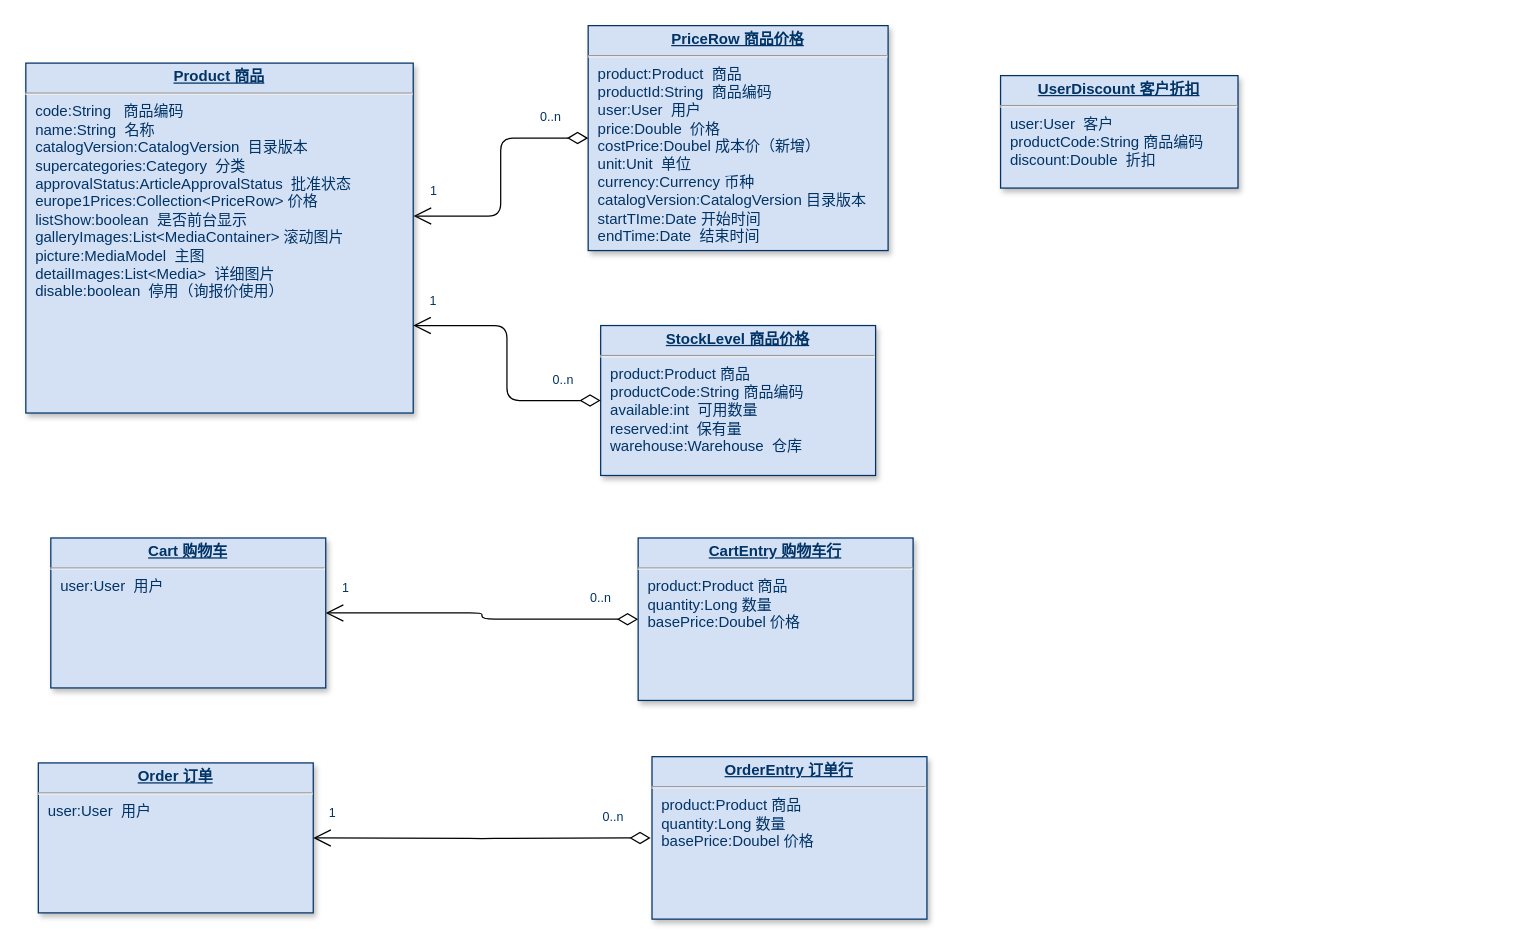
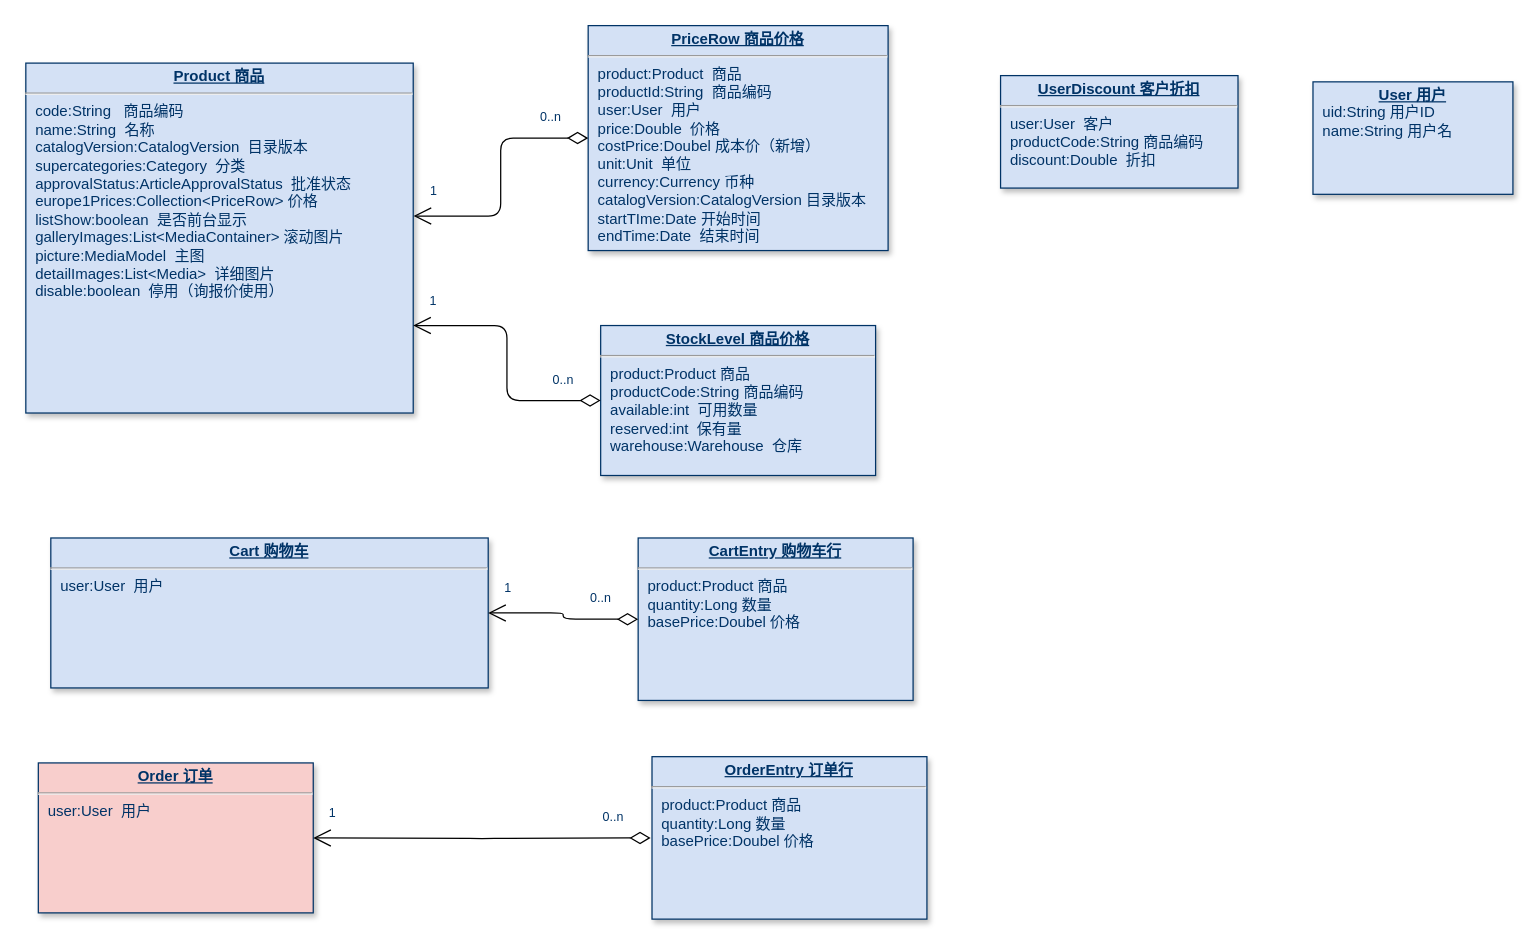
+ <mxCell id="12" value="&lt;p style=&quot;margin: 0px ; margin-top: 4px ; text-align: center ; text-decoration: underline&quot;&gt;&lt;b&gt;User 用户&lt;/b&gt;&lt;/p&gt;&lt;p style=&quot;margin: 0px ; margin-left: 8px&quot;&gt;uid:String 用户ID&lt;/p&gt;&lt;p style=&quot;margin: 0px ; margin-left: 8px&quot;&gt;name:String 用户名&lt;/p&gt;" style="verticalAlign=top;align=left;overflow=fill;fontSize=12;fontFamily=Helvetica;html=1;strokeColor=#003366;shadow=1;fillColor=#D4E1F5;fontColor=#003366" vertex="1" parent="1"><mxGeometry x="1050" y="65" width="160" height="90" as="geometry" /></mxCell>
- <mxCell id="13" value="&lt;p style=&quot;margin: 0px ; margin-top: 4px ; text-align: center ; text-decoration: underline&quot;&gt;&lt;b&gt;Cart 购物车&lt;/b&gt;&lt;/p&gt;&lt;hr&gt;&lt;p style=&quot;margin: 0px ; margin-left: 8px&quot;&gt;user:User&amp;nbsp; 用户&lt;/p&gt;" style="verticalAlign=top;align=left;overflow=fill;fontSize=12;fontFamily=Helvetica;html=1;strokeColor=#003366;shadow=1;fillColor=#D4E1F5;fontColor=#003366" vertex="1" parent="1"><mxGeometry x="40" y="430" width="220" height="120" as="geometry" /></mxCell>
+ <mxCell id="13" value="&lt;p style=&quot;margin: 0px ; margin-top: 4px ; text-align: center ; text-decoration: underline&quot;&gt;&lt;b&gt;Cart 购物车&lt;/b&gt;&lt;/p&gt;&lt;hr&gt;&lt;p style=&quot;margin: 0px ; margin-left: 8px&quot;&gt;user:User&amp;nbsp; 用户&lt;/p&gt;" style="verticalAlign=top;align=left;overflow=fill;fontSize=12;fontFamily=Helvetica;html=1;strokeColor=#003366;shadow=1;fillColor=#D4E1F5;fontColor=#003366" vertex="1" parent="1"><mxGeometry x="40" y="430" width="350" height="120" as="geometry" /></mxCell>
- <mxCell id="15" value="&lt;p style=&quot;margin: 0px ; margin-top: 4px ; text-align: center ; text-decoration: underline&quot;&gt;&lt;b&gt;Order 订单&lt;/b&gt;&lt;/p&gt;&lt;hr&gt;&lt;p style=&quot;margin: 0px ; margin-left: 8px&quot;&gt;user:User&amp;nbsp; 用户&lt;/p&gt;" style="verticalAlign=top;align=left;overflow=fill;fontSize=12;fontFamily=Helvetica;html=1;strokeColor=#003366;shadow=1;fillColor=#D4E1F5;fontColor=#003366" vertex="1" parent="1"><mxGeometry x="30" y="610" width="220" height="120" as="geometry" /></mxCell>
+ <mxCell id="15" value="&lt;p style=&quot;margin: 0px ; margin-top: 4px ; text-align: center ; text-decoration: underline&quot;&gt;&lt;b&gt;Order 订单&lt;/b&gt;&lt;/p&gt;&lt;hr&gt;&lt;p style=&quot;margin: 0px ; margin-left: 8px&quot;&gt;user:User&amp;nbsp; 用户&lt;/p&gt;" style="verticalAlign=top;align=left;overflow=fill;fontSize=12;fontFamily=Helvetica;html=1;strokeColor=#003366;shadow=1;fillColor=#f8cecc;fontColor=#003366;" vertex="1" parent="1"><mxGeometry x="30" y="610" width="220" height="120" as="geometry" /></mxCell>
